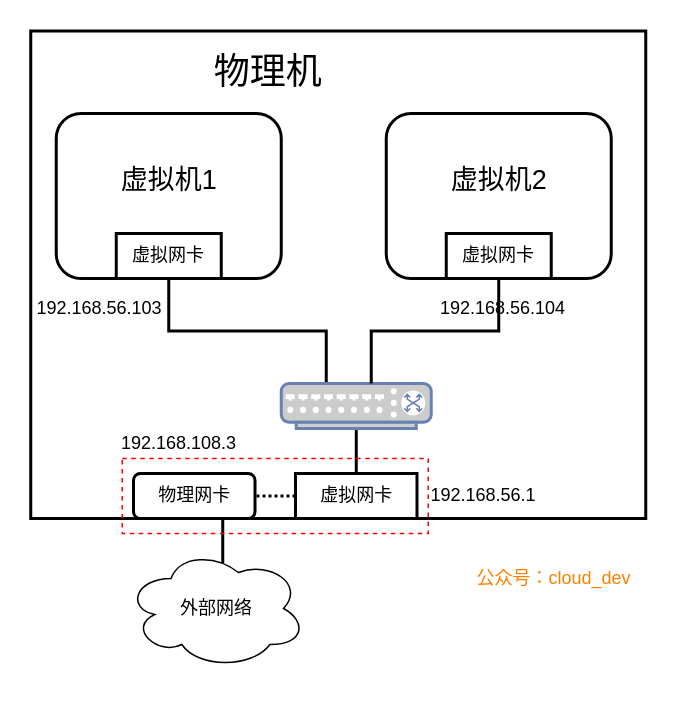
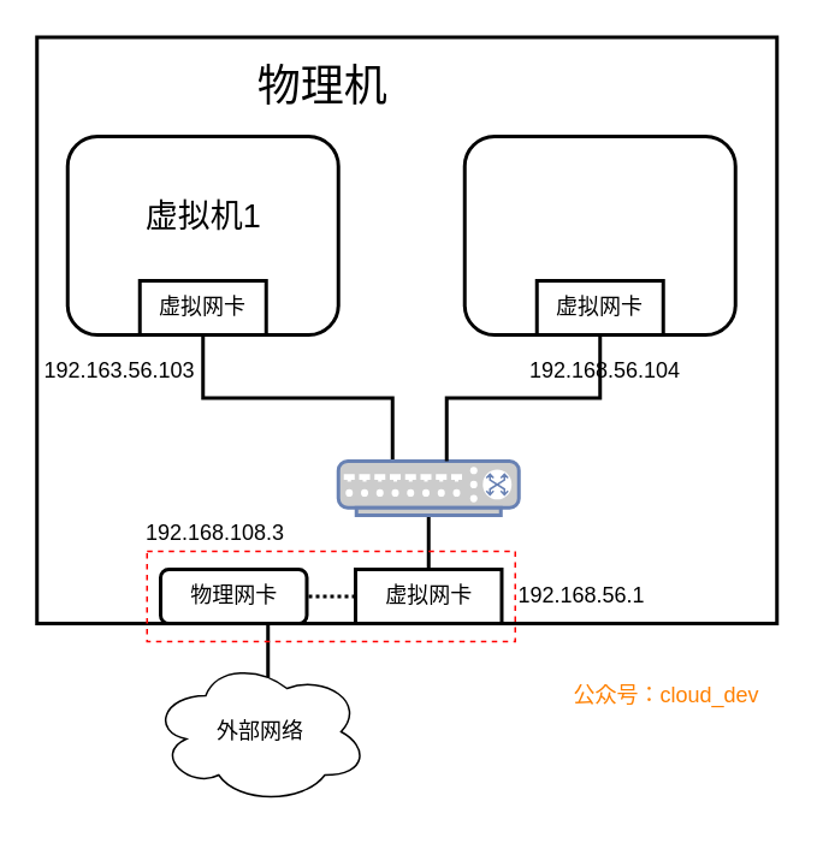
- <mxCell id="13" value="&lt;font style=&quot;font-size: 18px&quot;&gt;虚拟机2&lt;/font&gt;" style="text;html=1;strokeColor=none;fillColor=none;align=center;verticalAlign=middle;whiteSpace=wrap;rounded=0;" vertex="1" parent="1"><mxGeometry x="295.5" y="110" width="73" height="20" as="geometry" /></mxCell>
- <mxCell id="19" value="192.168.56.103" style="text;html=1;strokeColor=none;fillColor=none;align=center;verticalAlign=middle;whiteSpace=wrap;rounded=0;" vertex="1" parent="1"><mxGeometry x="46" y="195" width="40" height="20" as="geometry" /></mxCell>
+ <mxCell id="19" value="192.163.56.103" style="text;html=1;strokeColor=none;fillColor=none;align=center;verticalAlign=middle;whiteSpace=wrap;rounded=0;" vertex="1" parent="1"><mxGeometry x="46" y="195" width="40" height="20" as="geometry" /></mxCell>
